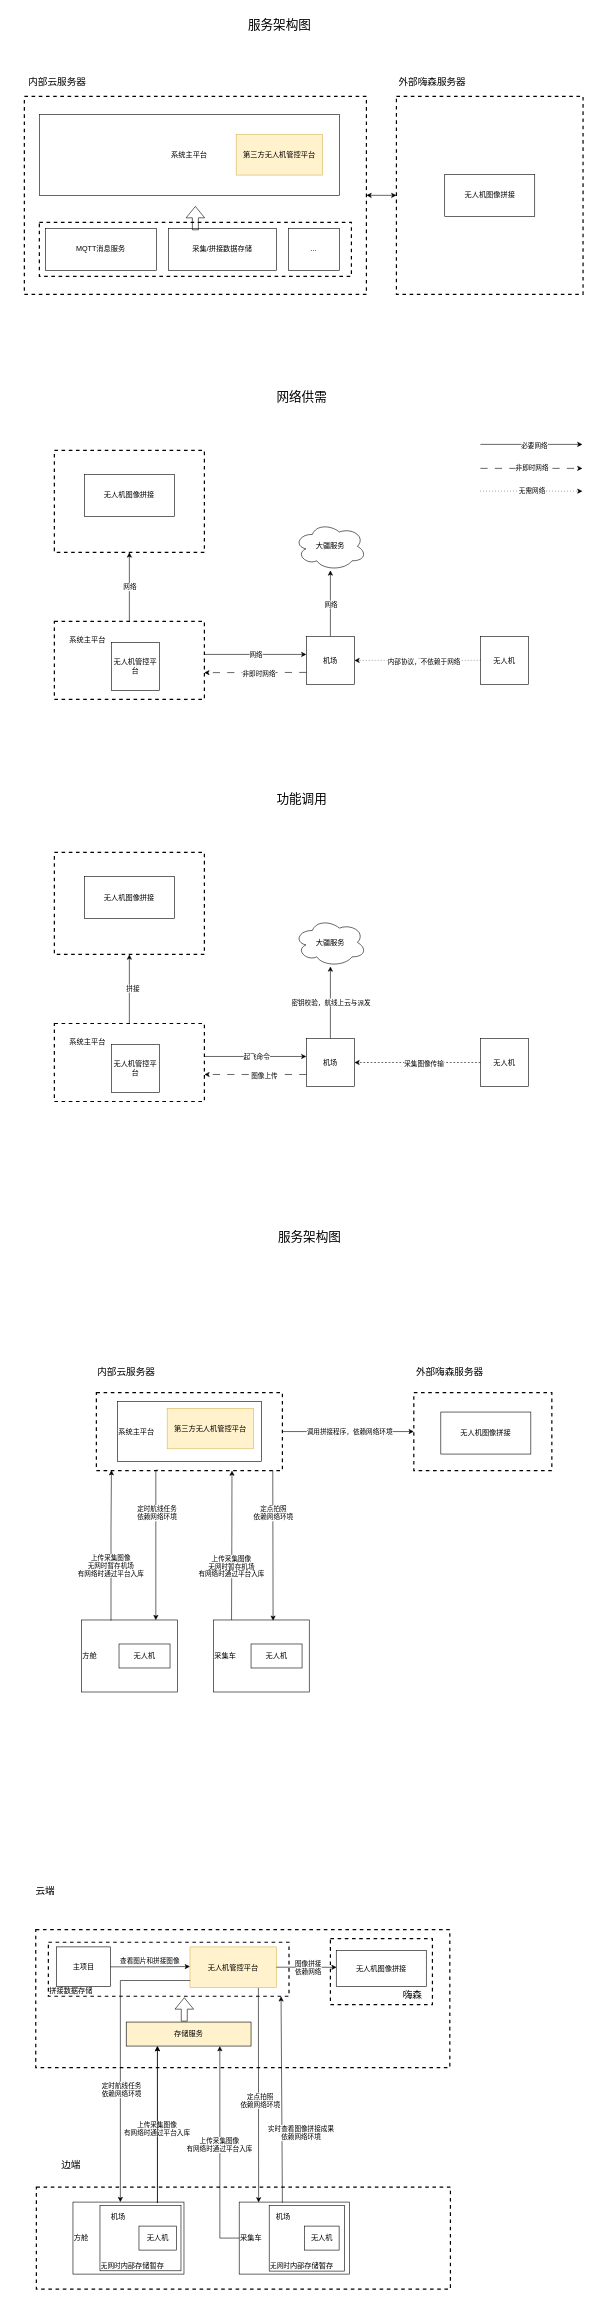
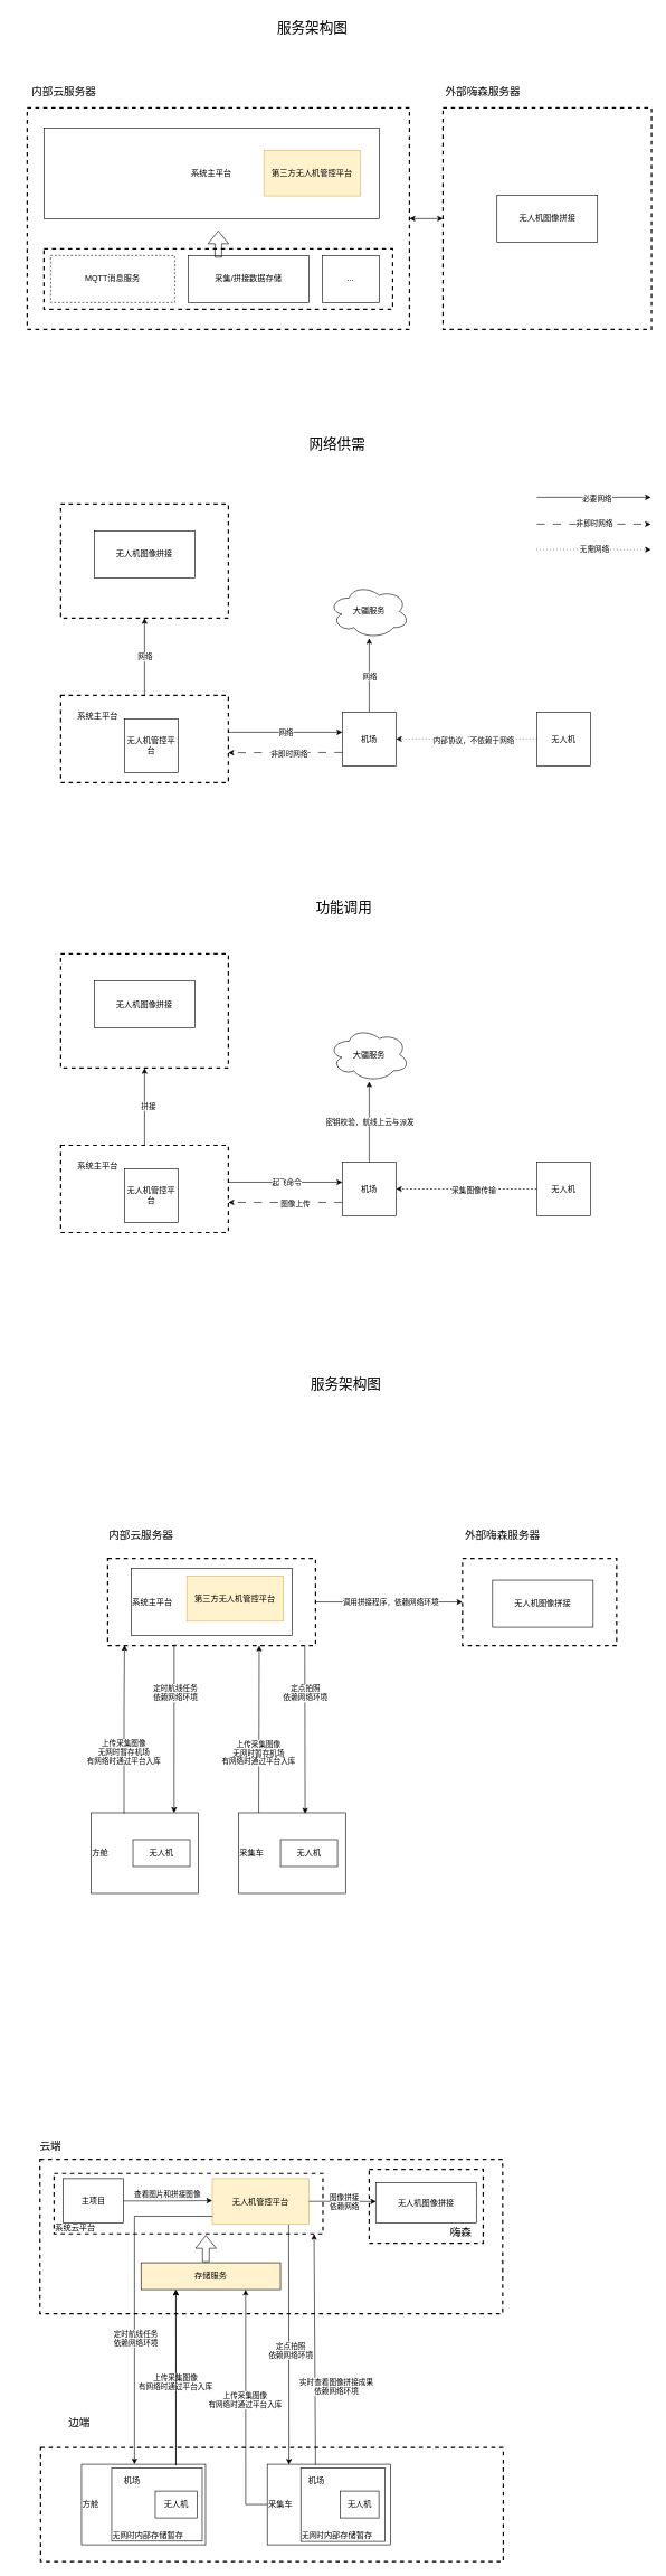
- <mxCell id="16" value="MQTT消息服务" style="rounded=0;whiteSpace=wrap;html=1;" vertex="1" parent="1"><mxGeometry x="75" y="380" width="185" height="70" as="geometry" /></mxCell>
+ <mxCell id="16" value="MQTT消息服务" style="rounded=0;whiteSpace=wrap;html=1;dashed=1;" vertex="1" parent="1"><mxGeometry x="75" y="380" width="185" height="70" as="geometry" /></mxCell>
- <mxCell id="54" value="&lt;font style=&quot;font-size: 21px;&quot;&gt;功能调用&lt;/font&gt;" style="text;html=1;align=center;verticalAlign=middle;resizable=0;points=[];autosize=1;strokeColor=none;fillColor=none;" vertex="1" parent="1"><mxGeometry x="447" y="1310" width="110" height="40" as="geometry" /></mxCell>
+ <mxCell id="54" value="&lt;font style=&quot;font-size: 21px;&quot;&gt;功能调用&lt;/font&gt;" style="text;html=1;align=center;verticalAlign=middle;resizable=0;points=[];autosize=1;strokeColor=none;fillColor=none;" vertex="1" parent="1"><mxGeometry x="457" y="1330" width="110" height="40" as="geometry" /></mxCell>
- <mxCell id="89" value="&lt;font style=&quot;font-size: 16px;&quot;&gt;云端&lt;/font&gt;" style="text;strokeColor=none;align=center;fillColor=none;html=1;verticalAlign=middle;whiteSpace=wrap;rounded=0;" vertex="1" parent="1"><mxGeometry x="20.25" y="3135" width="110" height="30" as="geometry" /></mxCell>
+ <mxCell id="89" value="&lt;font style=&quot;font-size: 16px;&quot;&gt;云端&lt;/font&gt;" style="text;strokeColor=none;align=center;fillColor=none;html=1;verticalAlign=middle;whiteSpace=wrap;rounded=0;" vertex="1" parent="1"><mxGeometry x="20.25" y="3180" width="110" height="30" as="geometry" /></mxCell>
- <mxCell id="3" value="拼接数据存储" style="rounded=0;whiteSpace=wrap;html=1;fillColor=none;align=left;movable=1;resizable=1;rotatable=1;deletable=1;editable=1;locked=0;connectable=1;dashed=1;strokeColor=default;strokeWidth=2;verticalAlign=bottom;fontFamily=Helvetica;fontSize=12;fontColor=default;" vertex="1" parent="1"><mxGeometry x="80" y="3236" width="401" height="90" as="geometry" /></mxCell>
+ <mxCell id="3" value="系统云平台" style="rounded=0;whiteSpace=wrap;html=1;fillColor=none;align=left;movable=1;resizable=1;rotatable=1;deletable=1;editable=1;locked=0;connectable=1;dashed=1;strokeColor=default;strokeWidth=2;verticalAlign=bottom;fontFamily=Helvetica;fontSize=12;fontColor=default;" vertex="1" parent="1"><mxGeometry x="80" y="3236" width="401" height="90" as="geometry" /></mxCell>
